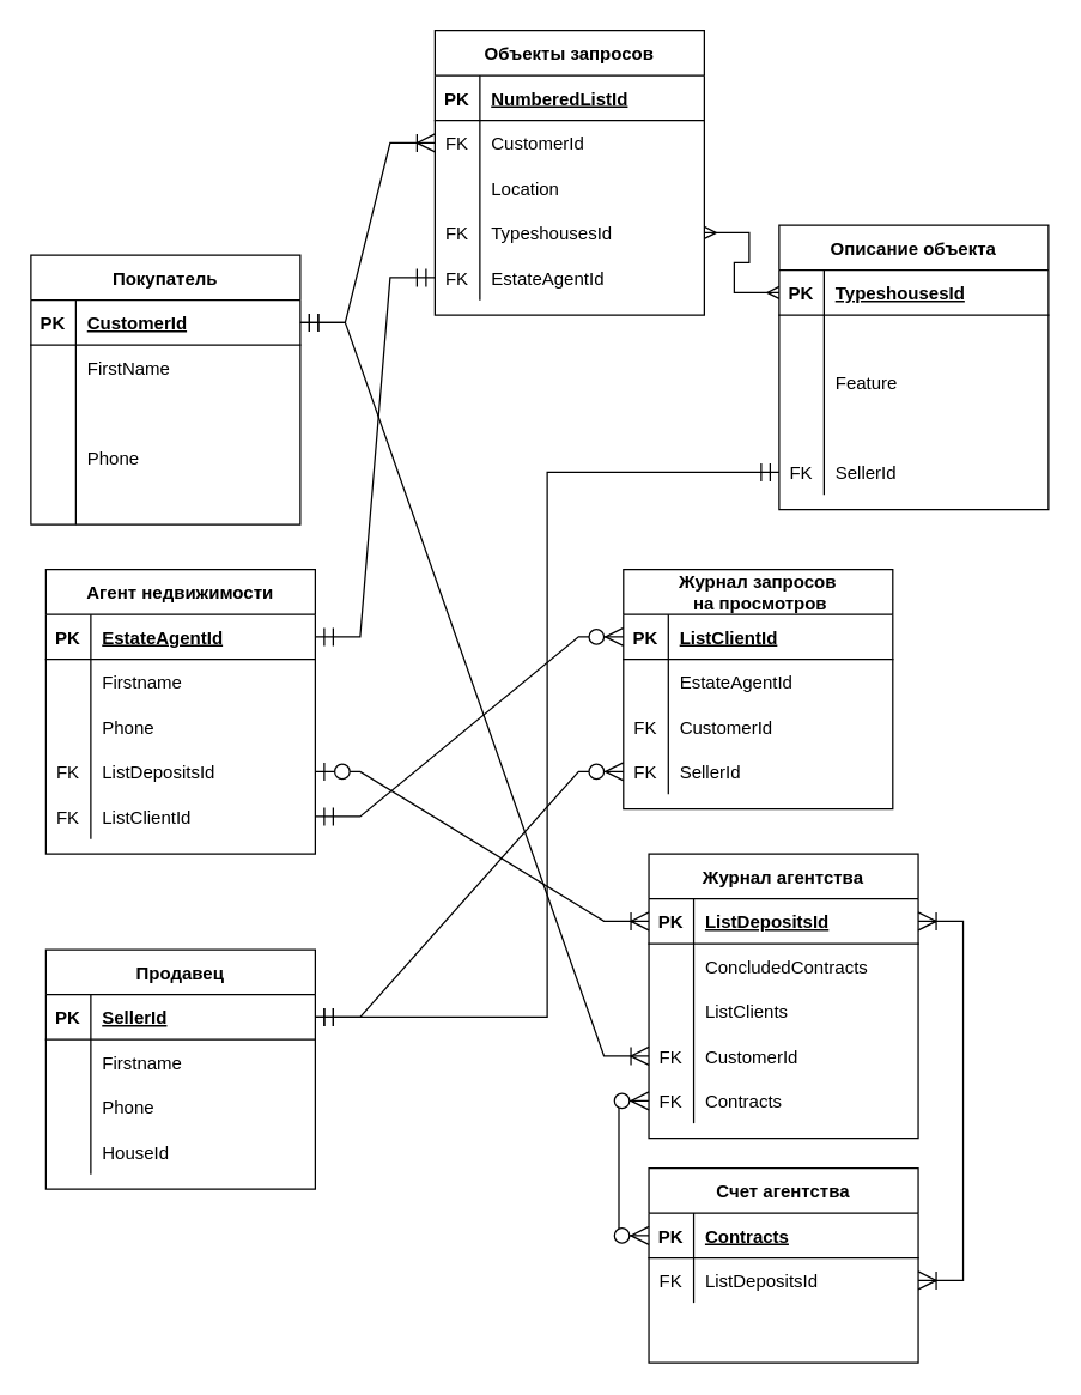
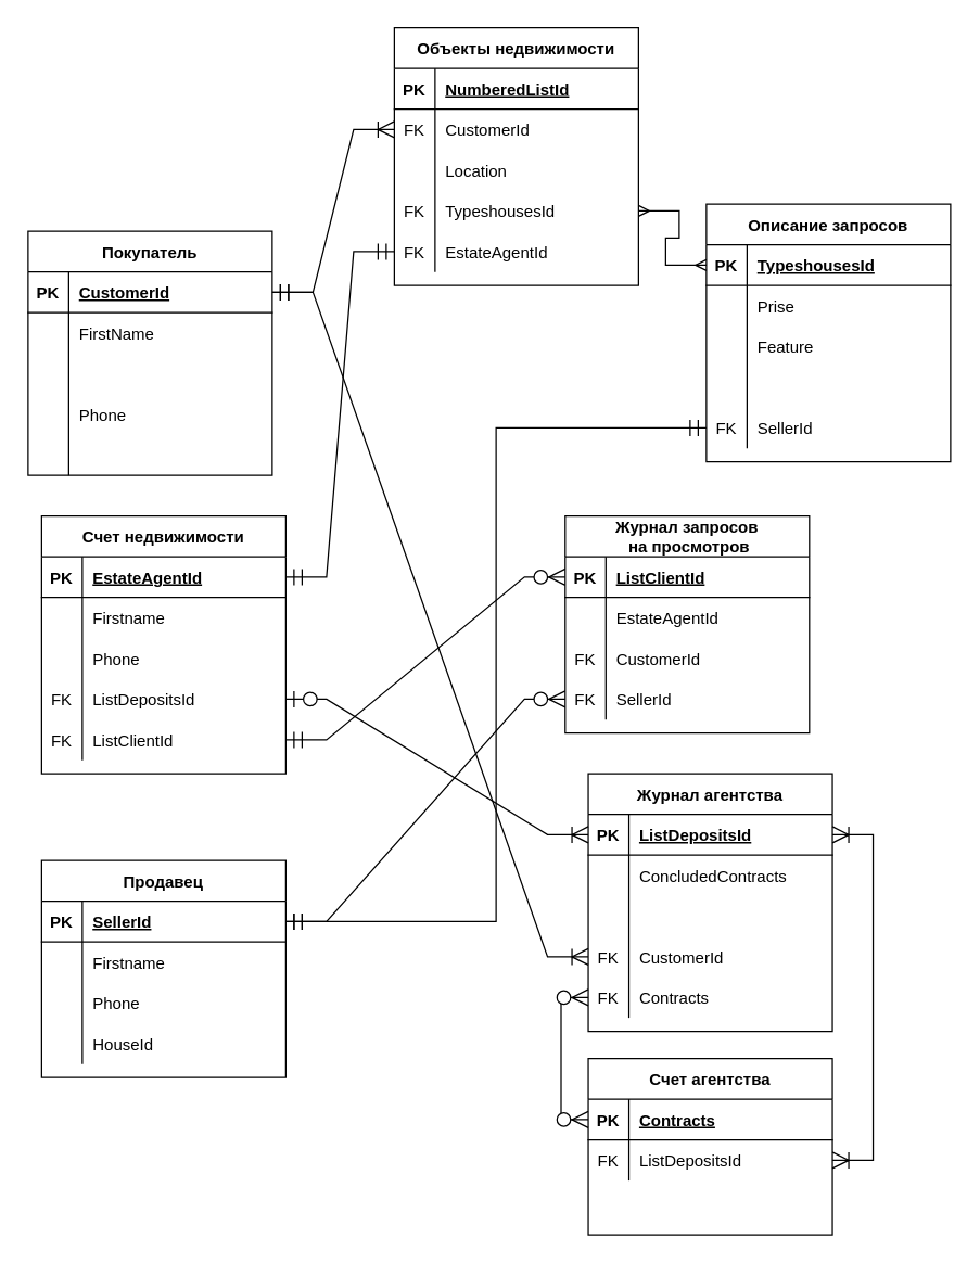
- <mxCell id="17" value="Объекты запросов" style="shape=table;startSize=30;container=1;collapsible=1;childLayout=tableLayout;fixedRows=1;rowLines=0;fontStyle=1;align=center;resizeLast=1;" parent="1" vertex="1"><mxGeometry x="290" y="20" width="180" height="190" as="geometry" /></mxCell>
+ <mxCell id="17" value="Объекты недвижимости" style="shape=table;startSize=30;container=1;collapsible=1;childLayout=tableLayout;fixedRows=1;rowLines=0;fontStyle=1;align=center;resizeLast=1;" parent="1" vertex="1"><mxGeometry x="290" y="20" width="180" height="190" as="geometry" /></mxCell>
- <mxCell id="33" value="Описание объекта" style="shape=table;startSize=30;container=1;collapsible=1;childLayout=tableLayout;fixedRows=1;rowLines=0;fontStyle=1;align=center;resizeLast=1;" parent="1" vertex="1"><mxGeometry x="520" y="150" width="180" height="190" as="geometry" /></mxCell>
+ <mxCell id="33" value="Описание запросов" style="shape=table;startSize=30;container=1;collapsible=1;childLayout=tableLayout;fixedRows=1;rowLines=0;fontStyle=1;align=center;resizeLast=1;" parent="1" vertex="1"><mxGeometry x="520" y="150" width="180" height="190" as="geometry" /></mxCell>
+ <mxCell id="39" value="Prise" style="shape=partialRectangle;connectable=0;fillColor=none;top=0;left=0;bottom=0;right=0;align=left;spacingLeft=6;overflow=hidden;" parent="37" vertex="1"><mxGeometry x="30" width="150" height="30" as="geometry"><mxRectangle width="150" height="30" as="alternateBounds" /></mxGeometry></mxCell>
- <mxCell id="99" value="Агент недвижимости" style="shape=table;startSize=30;container=1;collapsible=1;childLayout=tableLayout;fixedRows=1;rowLines=0;fontStyle=1;align=center;resizeLast=1;" parent="1" vertex="1"><mxGeometry x="30" y="380" width="180" height="190" as="geometry" /></mxCell>
+ <mxCell id="99" value="Счет недвижимости" style="shape=table;startSize=30;container=1;collapsible=1;childLayout=tableLayout;fixedRows=1;rowLines=0;fontStyle=1;align=center;resizeLast=1;" parent="1" vertex="1"><mxGeometry x="30" y="380" width="180" height="190" as="geometry" /></mxCell>
- <mxCell id="57" value="ListСlients" style="shape=partialRectangle;connectable=0;fillColor=none;top=0;left=0;bottom=0;right=0;align=left;spacingLeft=6;overflow=hidden;" parent="55" vertex="1"><mxGeometry x="30" width="150" height="30" as="geometry"><mxRectangle width="150" height="30" as="alternateBounds" /></mxGeometry></mxCell>
